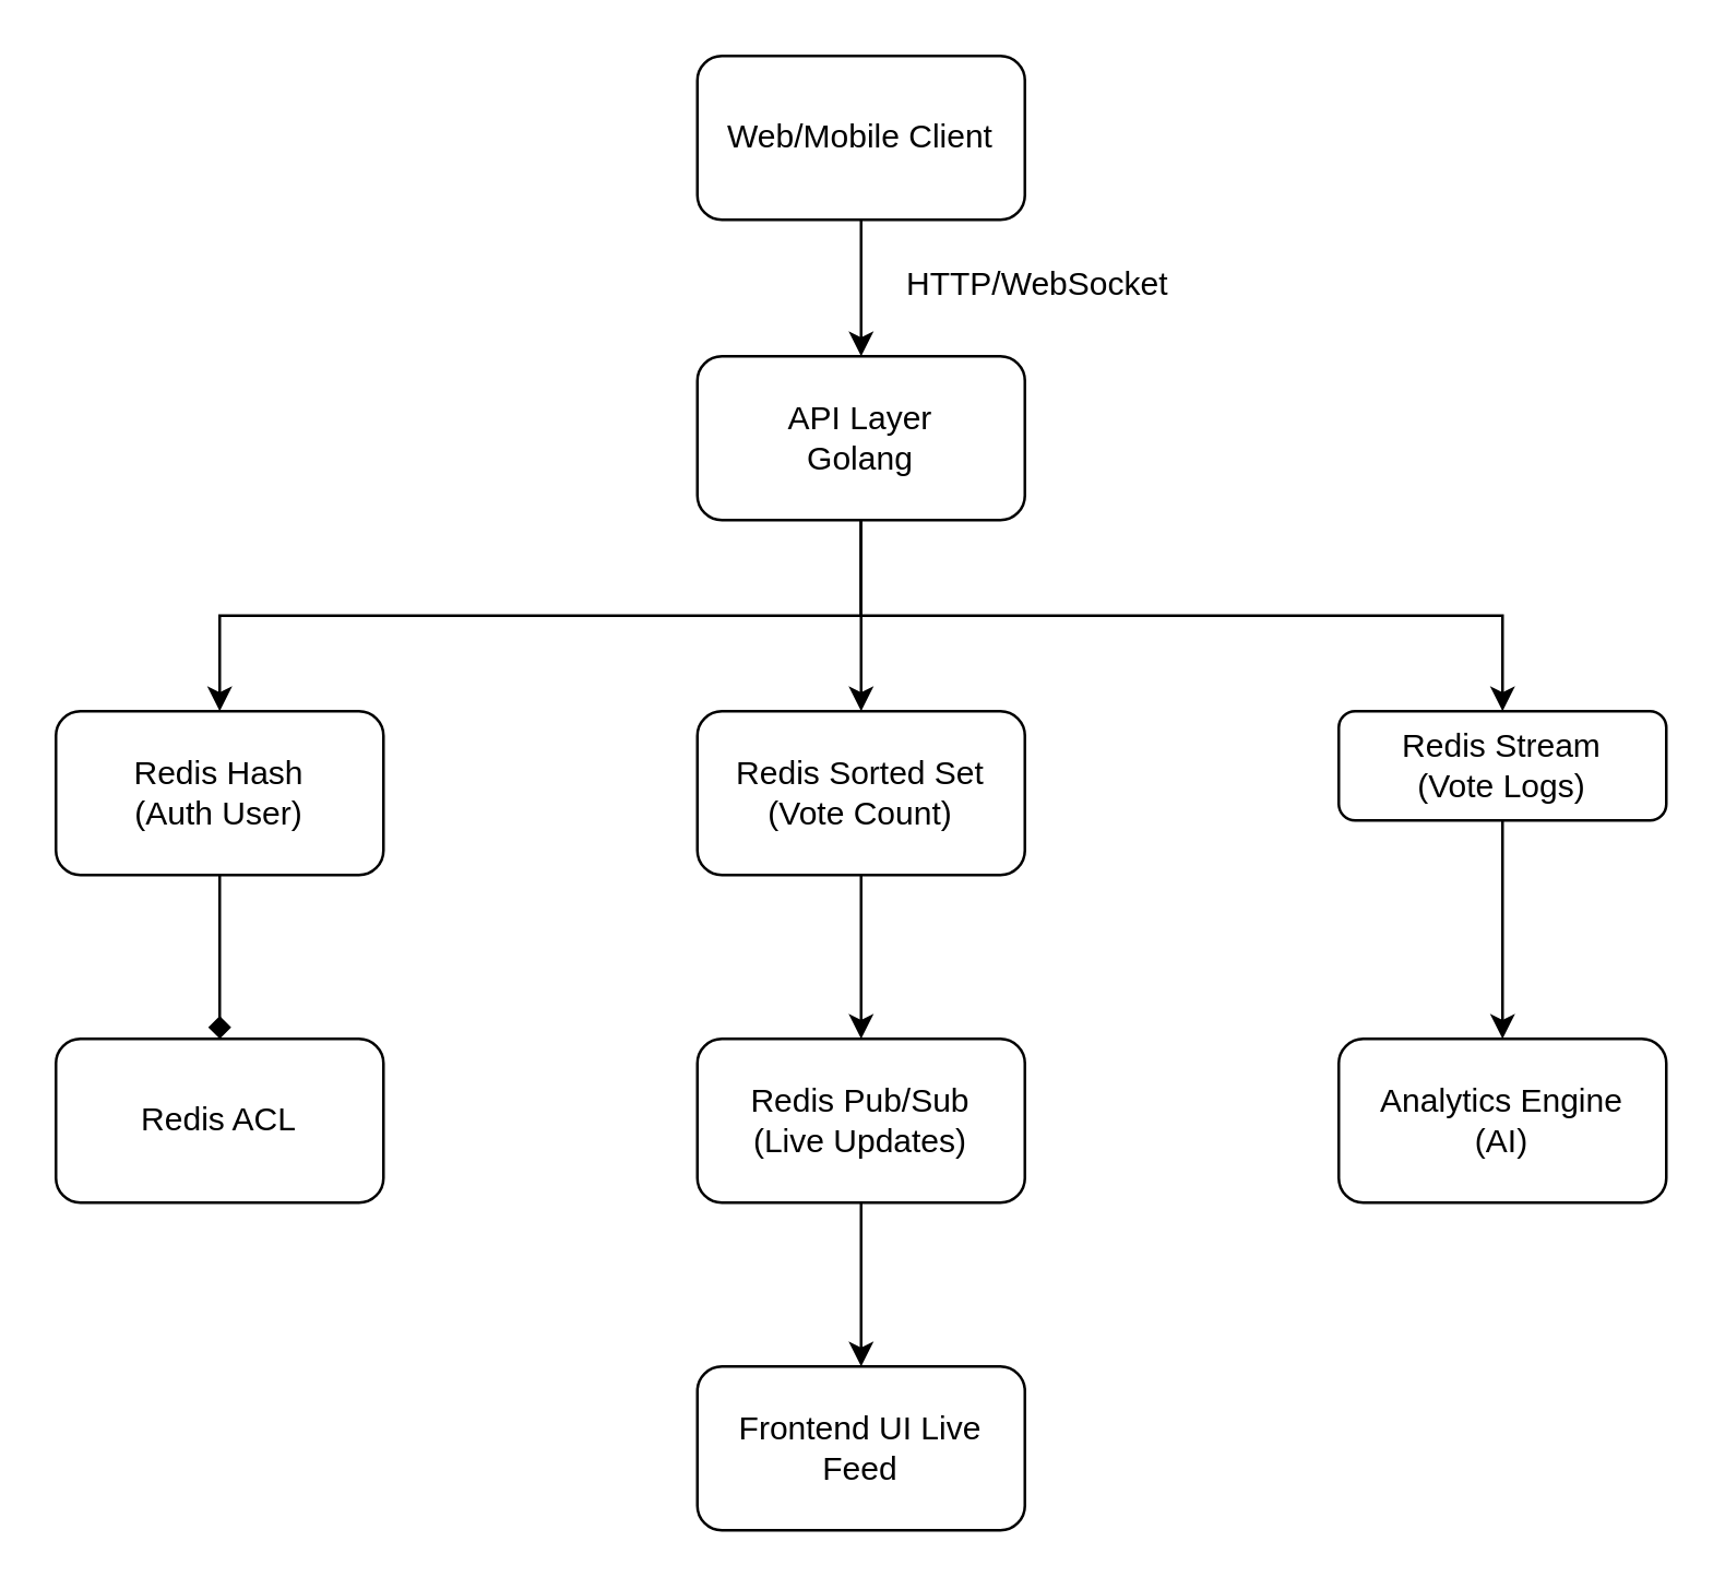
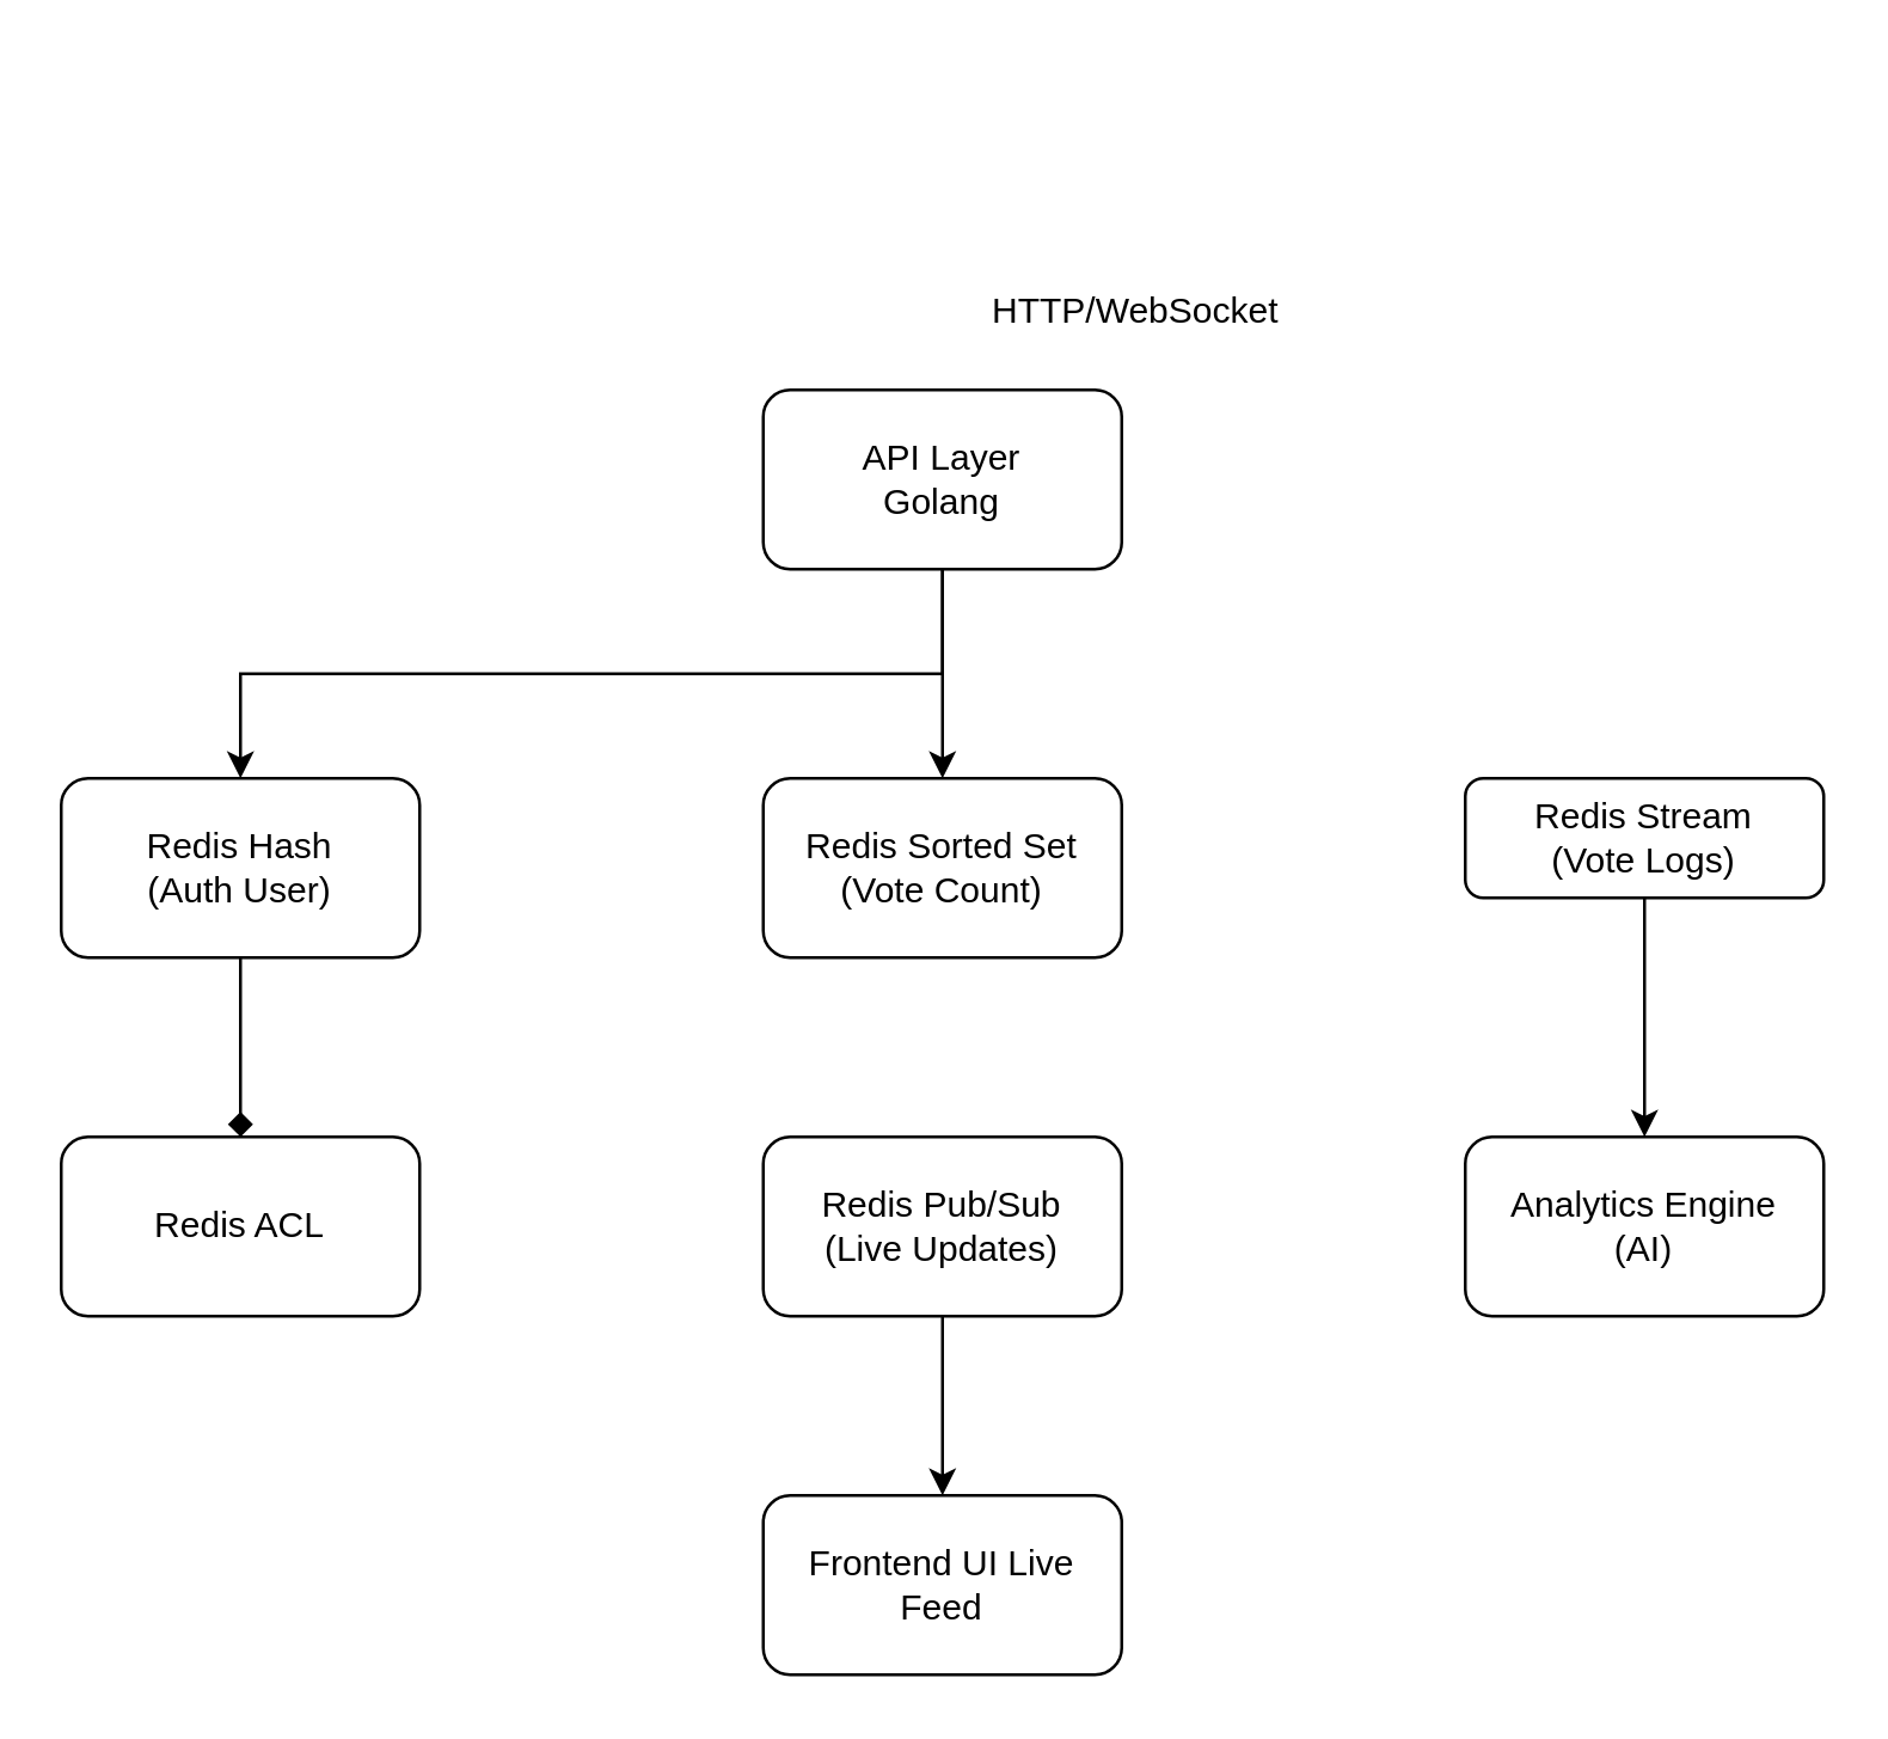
- <mxCell id="2" value="Web/Mobile Client" style="rounded=1;whiteSpace=wrap;html=1;" vertex="1" parent="1"><mxGeometry x="255" y="20" width="120" height="60" as="geometry" /></mxCell>
- <mxCell id="16" value="" style="endArrow=classic;html=1;rounded=0;exitX=0.5;exitY=1;exitDx=0;exitDy=0;entryX=0.5;entryY=0;entryDx=0;entryDy=0;" edge="1" parent="1" source="2" target="5"><mxGeometry width="50" height="50" relative="1" as="geometry"><mxPoint x="290" y="310" as="sourcePoint" /><mxPoint x="340" y="260" as="targetPoint" /></mxGeometry></mxCell>
- <mxCell id="17" style="edgeStyle=orthogonalEdgeStyle;rounded=0;orthogonalLoop=1;jettySize=auto;html=1;exitX=0.5;exitY=1;exitDx=0;exitDy=0;entryX=0.5;entryY=0;entryDx=0;entryDy=0;" edge="1" parent="1" source="5" target="8"><mxGeometry relative="1" as="geometry" /></mxCell>
- <mxCell id="9" style="edgeStyle=orthogonalEdgeStyle;rounded=0;orthogonalLoop=1;jettySize=auto;html=1;exitX=0.5;exitY=1;exitDx=0;exitDy=0;entryX=0.5;entryY=0;entryDx=0;entryDy=0;" edge="1" parent="1" source="10" target="14"><mxGeometry relative="1" as="geometry" /></mxCell>
